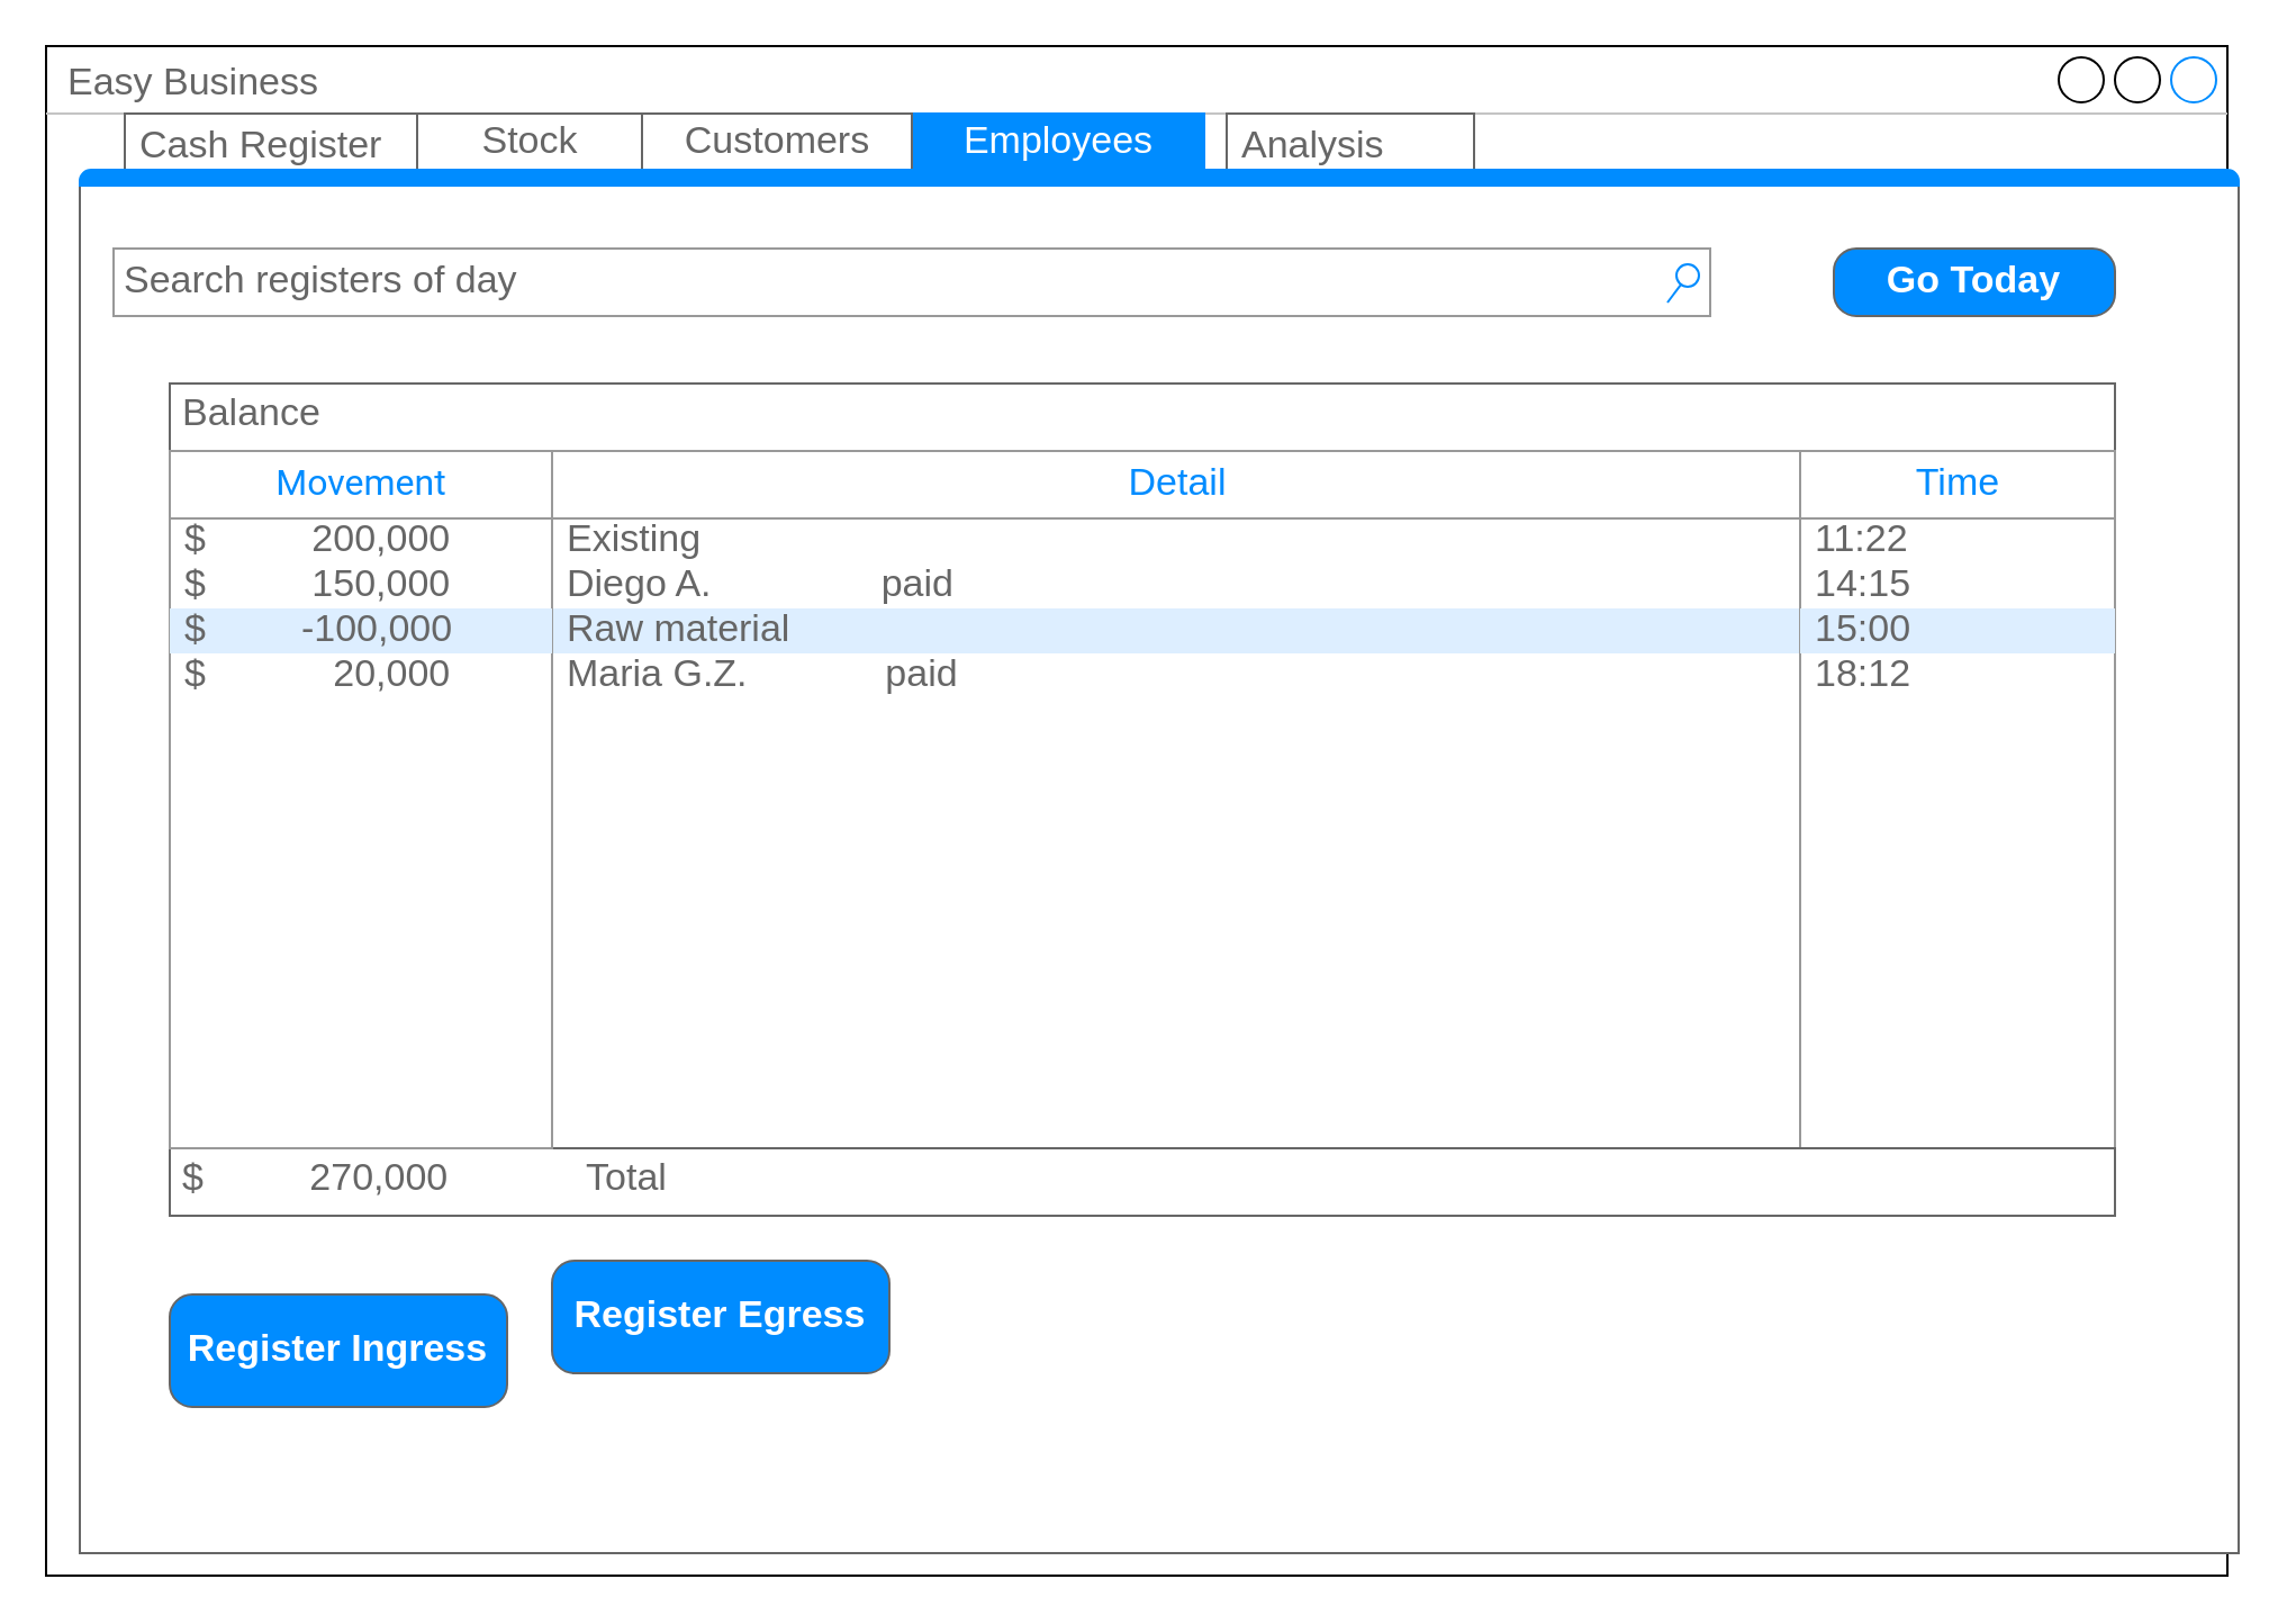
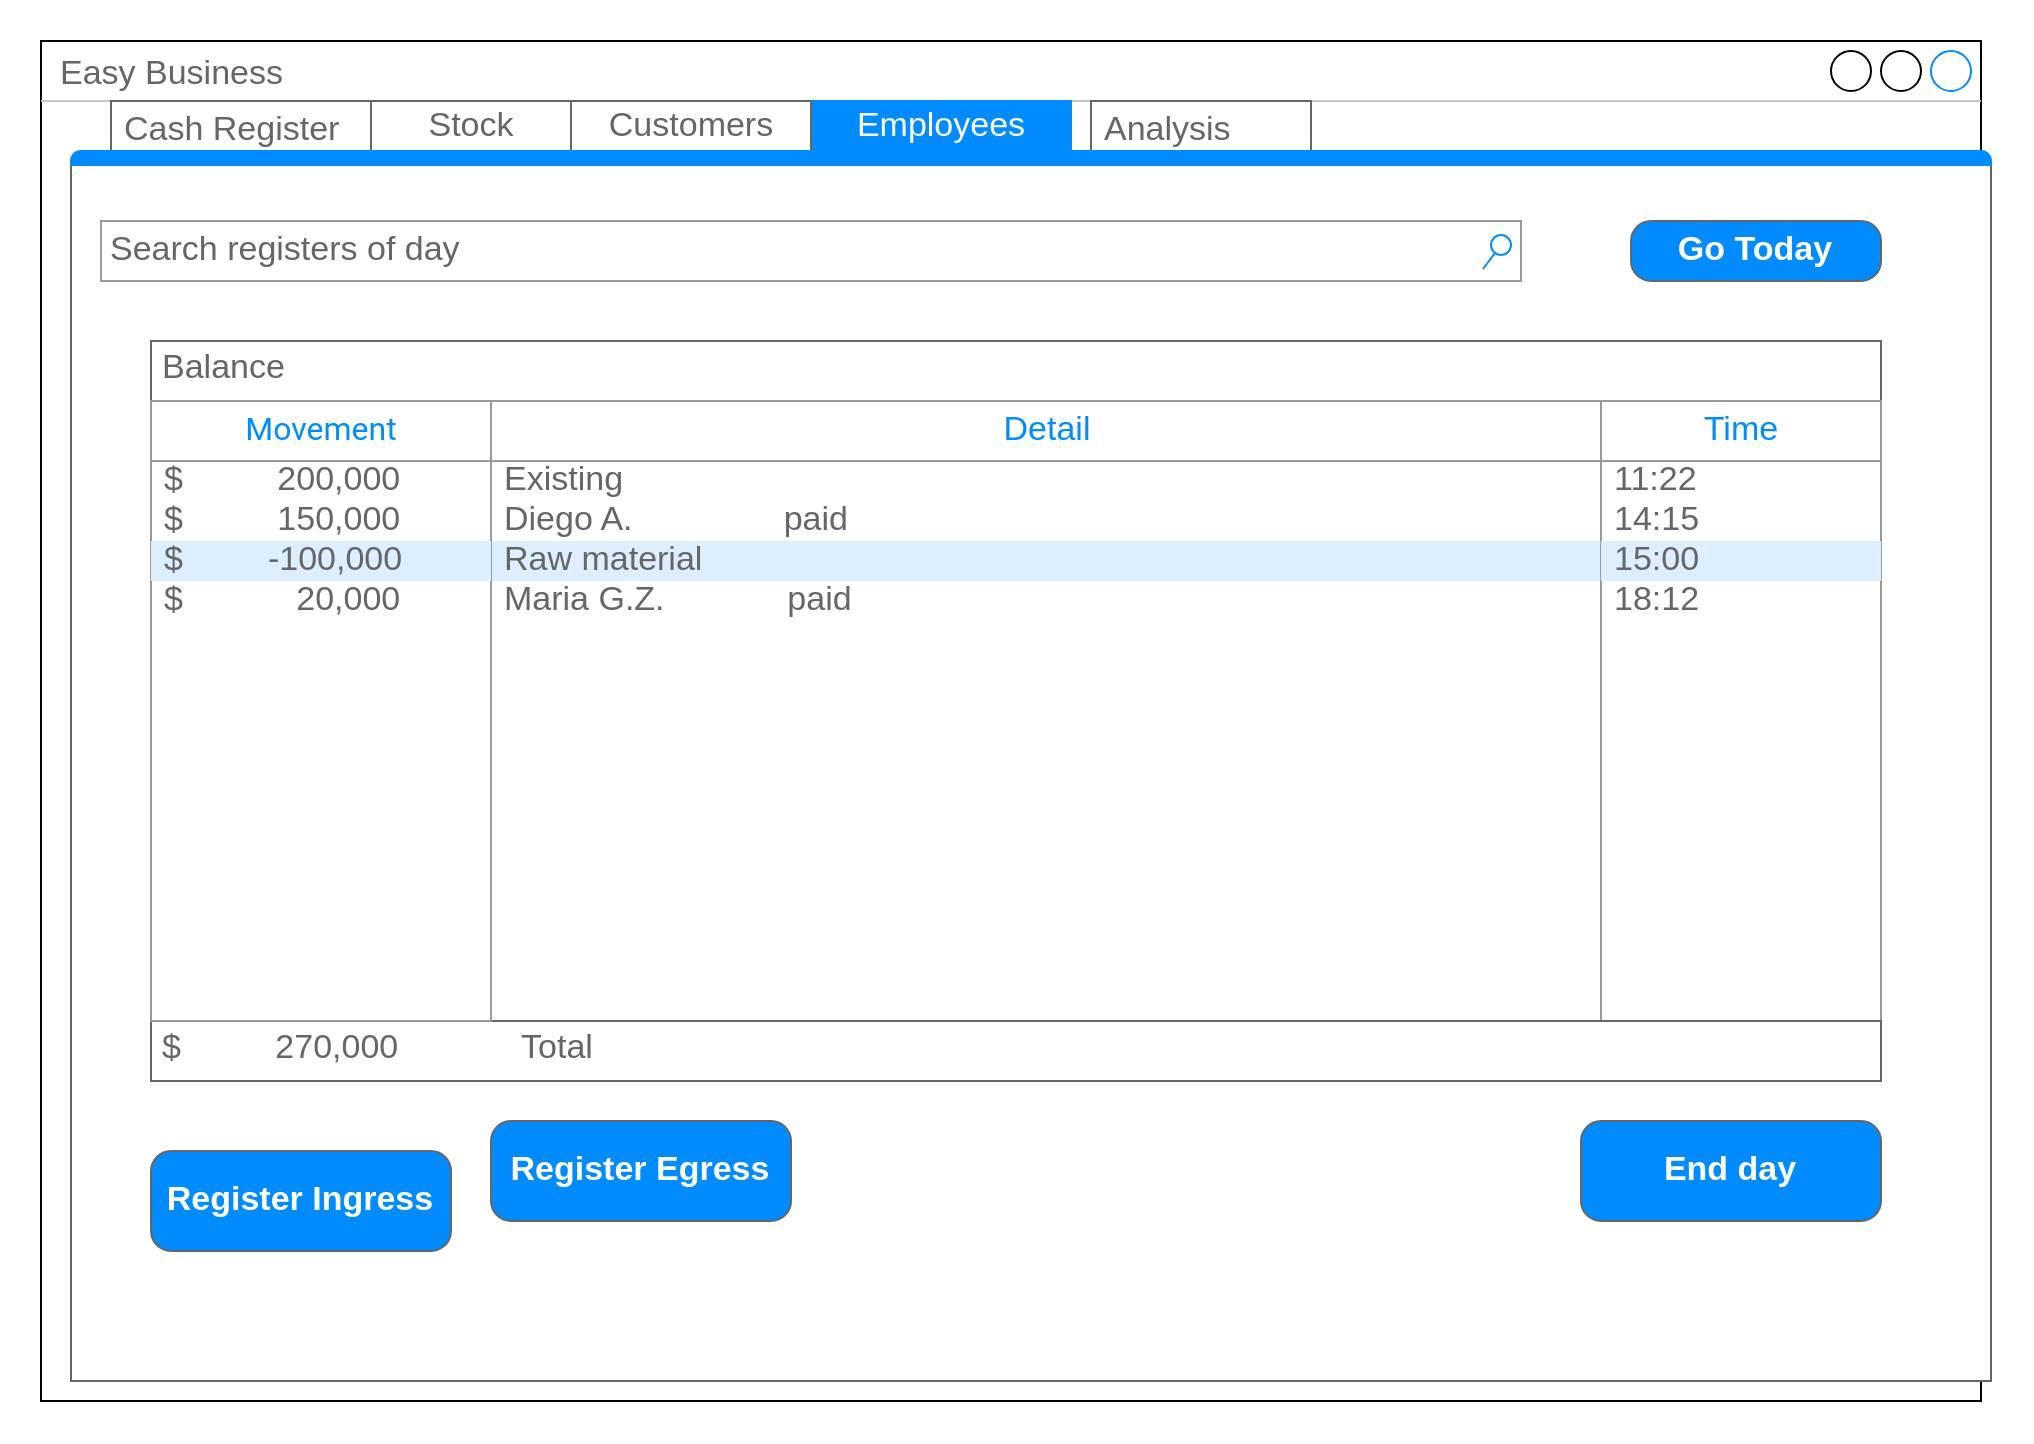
+ <mxCell id="33" value="End day" style="strokeWidth=1;shadow=0;dashed=0;align=center;html=1;shape=mxgraph.mockup.buttons.button;strokeColor=#666666;fontColor=#ffffff;mainText=;buttonStyle=round;fontSize=17;fontStyle=1;fillColor=#008cff;whiteSpace=wrap;" vertex="1" parent="4"><mxGeometry x="755" y="510" width="150" height="50" as="geometry" /></mxCell>
